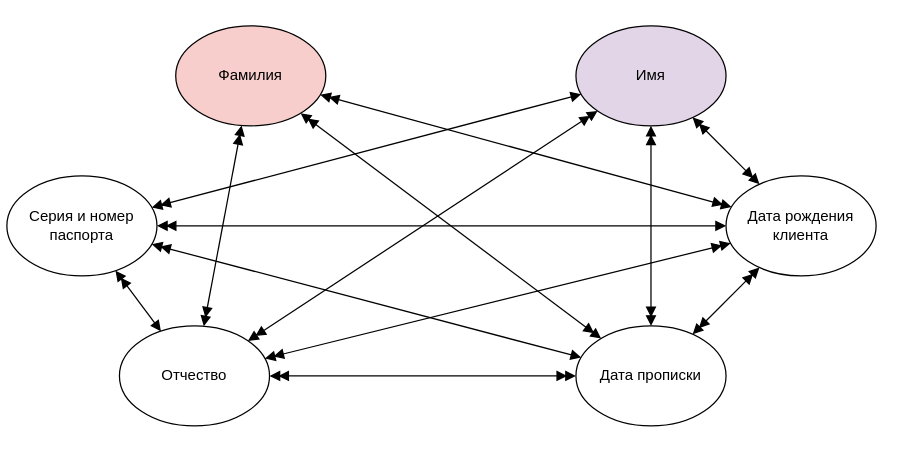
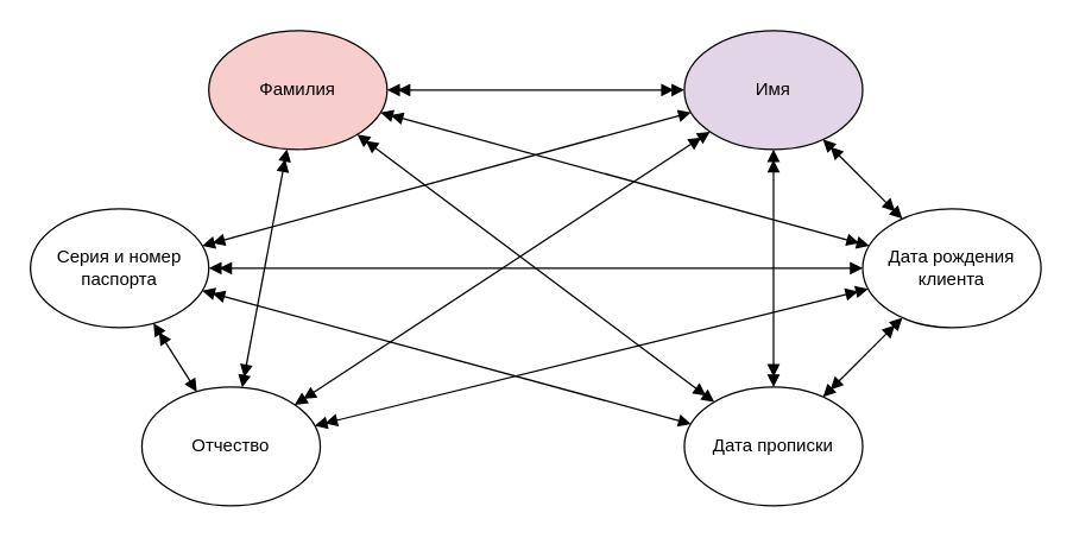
+ <mxCell id="13" value="" style="endArrow=doubleBlock;html=1;rounded=0;endFill=1;startArrow=doubleBlock;startFill=1;" parent="1" source="3" target="4" edge="1"><mxGeometry width="50" height="50" relative="1" as="geometry"><mxPoint x="530" y="270" as="sourcePoint" /><mxPoint x="530" y="110" as="targetPoint" /></mxGeometry></mxCell>
- <mxCell id="2" value="Серия и номер паспорта" style="ellipse;whiteSpace=wrap;html=1;" parent="1" vertex="1"><mxGeometry x="5" y="140" width="120" height="80" as="geometry" /></mxCell>
+ <mxCell id="2" value="Серия и номер паспорта" style="ellipse;whiteSpace=wrap;html=1;" parent="1" vertex="1"><mxGeometry x="20" y="140" width="120" height="80" as="geometry" /></mxCell>
- <mxCell id="11" value="" style="endArrow=doubleBlock;html=1;rounded=0;endFill=1;startArrow=doubleBlock;startFill=1;" parent="1" source="6" target="5" edge="1"><mxGeometry width="50" height="50" relative="1" as="geometry"><mxPoint x="530" y="270" as="sourcePoint" /><mxPoint x="530" y="110" as="targetPoint" /></mxGeometry></mxCell>
